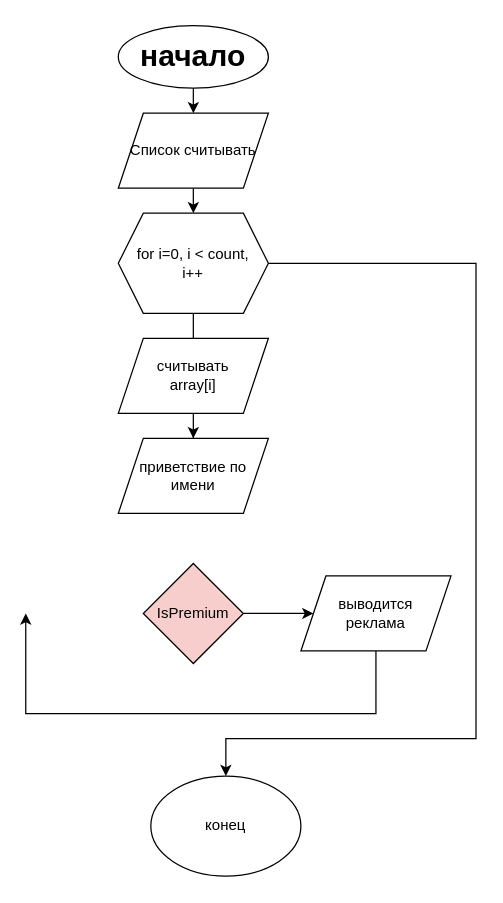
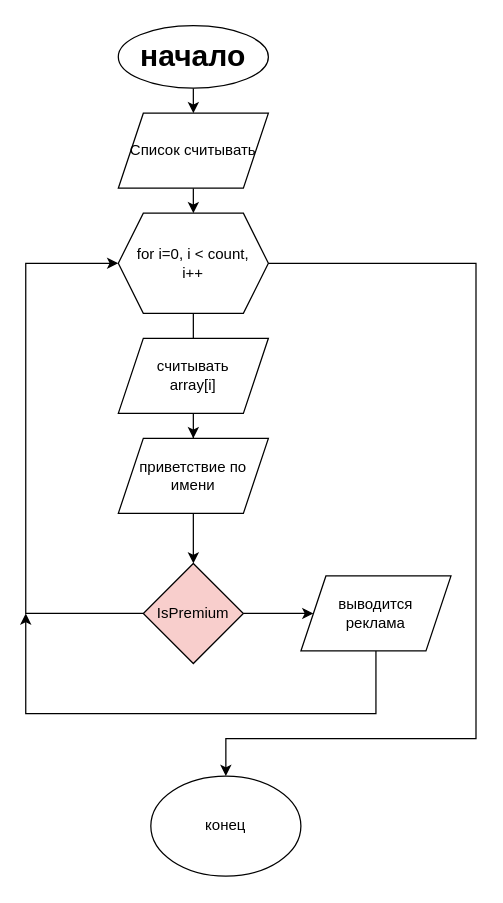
+ <mxCell id="11" style="edgeStyle=orthogonalEdgeStyle;rounded=0;orthogonalLoop=1;jettySize=auto;html=1;exitX=0;exitY=0.5;exitDx=0;exitDy=0;entryX=0;entryY=0.5;entryDx=0;entryDy=0;" edge="1" parent="1" source="13" target="8"><mxGeometry relative="1" as="geometry"><mxPoint x="20" y="210" as="targetPoint" /><Array as="points"><mxPoint x="20" y="490" /><mxPoint x="20" y="210" /></Array></mxGeometry></mxCell>
+ <mxCell id="16" style="edgeStyle=orthogonalEdgeStyle;rounded=0;orthogonalLoop=1;jettySize=auto;html=1;entryX=0.5;entryY=0;entryDx=0;entryDy=0;" edge="1" parent="1" source="17" target="13"><mxGeometry relative="1" as="geometry" /></mxCell>
